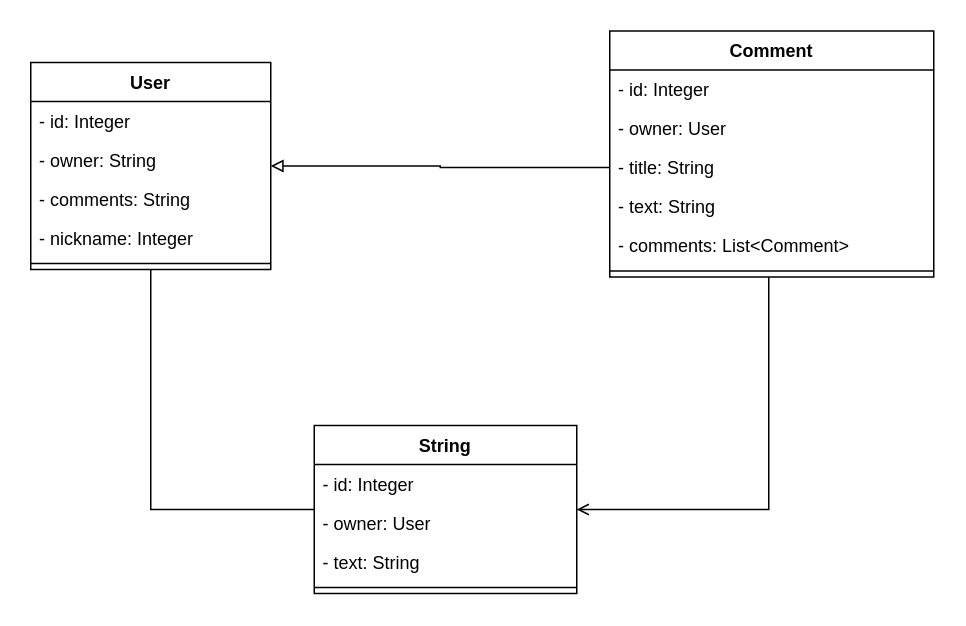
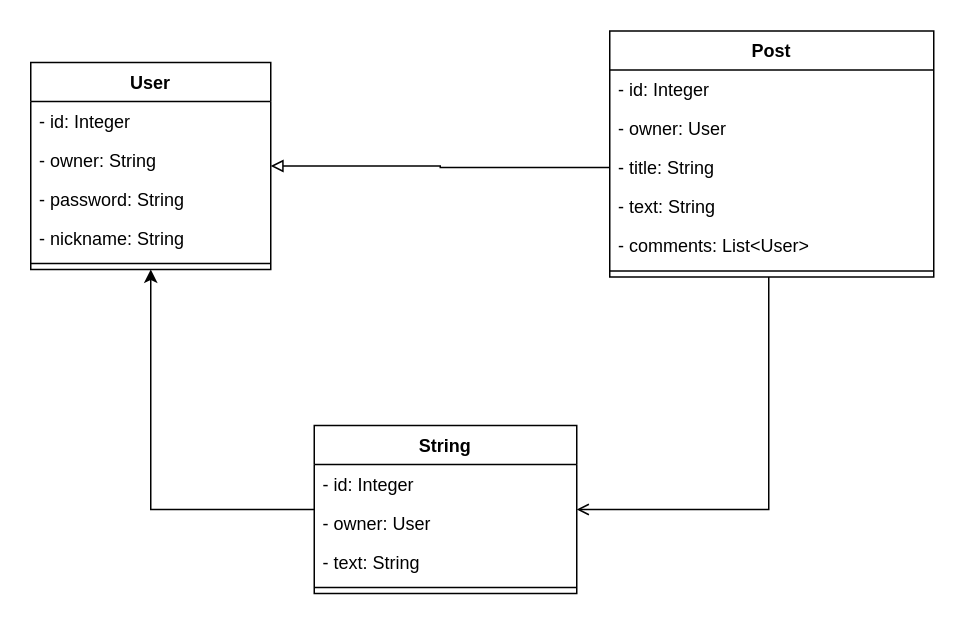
- <mxCell id="9" value="Comment" style="swimlane;fontStyle=1;align=center;verticalAlign=top;childLayout=stackLayout;horizontal=1;startSize=26;horizontalStack=0;resizeParent=1;resizeParentMax=0;resizeLast=0;collapsible=1;marginBottom=0;whiteSpace=wrap;html=1;" vertex="1" parent="1"><mxGeometry x="406" y="20" width="216" height="164" as="geometry" /></mxCell>
+ <mxCell id="9" value="Post" style="swimlane;fontStyle=1;align=center;verticalAlign=top;childLayout=stackLayout;horizontal=1;startSize=26;horizontalStack=0;resizeParent=1;resizeParentMax=0;resizeLast=0;collapsible=1;marginBottom=0;whiteSpace=wrap;html=1;" vertex="1" parent="1"><mxGeometry x="406" y="20" width="216" height="164" as="geometry" /></mxCell>
- <mxCell id="5" value="- comments: String" style="text;strokeColor=none;fillColor=none;align=left;verticalAlign=top;spacingLeft=4;spacingRight=4;overflow=hidden;rotatable=0;points=[[0,0.5],[1,0.5]];portConstraint=eastwest;whiteSpace=wrap;html=1;" vertex="1" parent="2"><mxGeometry y="78" width="160" height="26" as="geometry" /></mxCell>
+ <mxCell id="5" value="- password: String" style="text;strokeColor=none;fillColor=none;align=left;verticalAlign=top;spacingLeft=4;spacingRight=4;overflow=hidden;rotatable=0;points=[[0,0.5],[1,0.5]];portConstraint=eastwest;whiteSpace=wrap;html=1;" vertex="1" parent="2"><mxGeometry y="78" width="160" height="26" as="geometry" /></mxCell>
- <mxCell id="6" value="- nickname: Integer" style="text;strokeColor=none;fillColor=none;align=left;verticalAlign=top;spacingLeft=4;spacingRight=4;overflow=hidden;rotatable=0;points=[[0,0.5],[1,0.5]];portConstraint=eastwest;whiteSpace=wrap;html=1;" vertex="1" parent="2"><mxGeometry y="104" width="160" height="26" as="geometry" /></mxCell>
+ <mxCell id="6" value="- nickname: String" style="text;strokeColor=none;fillColor=none;align=left;verticalAlign=top;spacingLeft=4;spacingRight=4;overflow=hidden;rotatable=0;points=[[0,0.5],[1,0.5]];portConstraint=eastwest;whiteSpace=wrap;html=1;" vertex="1" parent="2"><mxGeometry y="104" width="160" height="26" as="geometry" /></mxCell>
- <mxCell id="14" value="- comments: List&amp;lt;Comment&amp;gt;" style="text;strokeColor=none;fillColor=none;align=left;verticalAlign=top;spacingLeft=4;spacingRight=4;overflow=hidden;rotatable=0;points=[[0,0.5],[1,0.5]];portConstraint=eastwest;whiteSpace=wrap;html=1;" vertex="1" parent="9"><mxGeometry y="130" width="216" height="26" as="geometry" /></mxCell>
+ <mxCell id="14" value="- comments: List&amp;lt;User&amp;gt;" style="text;strokeColor=none;fillColor=none;align=left;verticalAlign=top;spacingLeft=4;spacingRight=4;overflow=hidden;rotatable=0;points=[[0,0.5],[1,0.5]];portConstraint=eastwest;whiteSpace=wrap;html=1;" vertex="1" parent="9"><mxGeometry y="130" width="216" height="26" as="geometry" /></mxCell>
- <mxCell id="16" style="edgeStyle=orthogonalEdgeStyle;rounded=0;orthogonalLoop=1;jettySize=auto;html=1;endArrow=none;" edge="1" parent="1" source="17" target="2"><mxGeometry relative="1" as="geometry" /></mxCell>
+ <mxCell id="16" style="edgeStyle=orthogonalEdgeStyle;rounded=0;orthogonalLoop=1;jettySize=auto;html=1;" edge="1" parent="1" source="17" target="2"><mxGeometry relative="1" as="geometry" /></mxCell>
